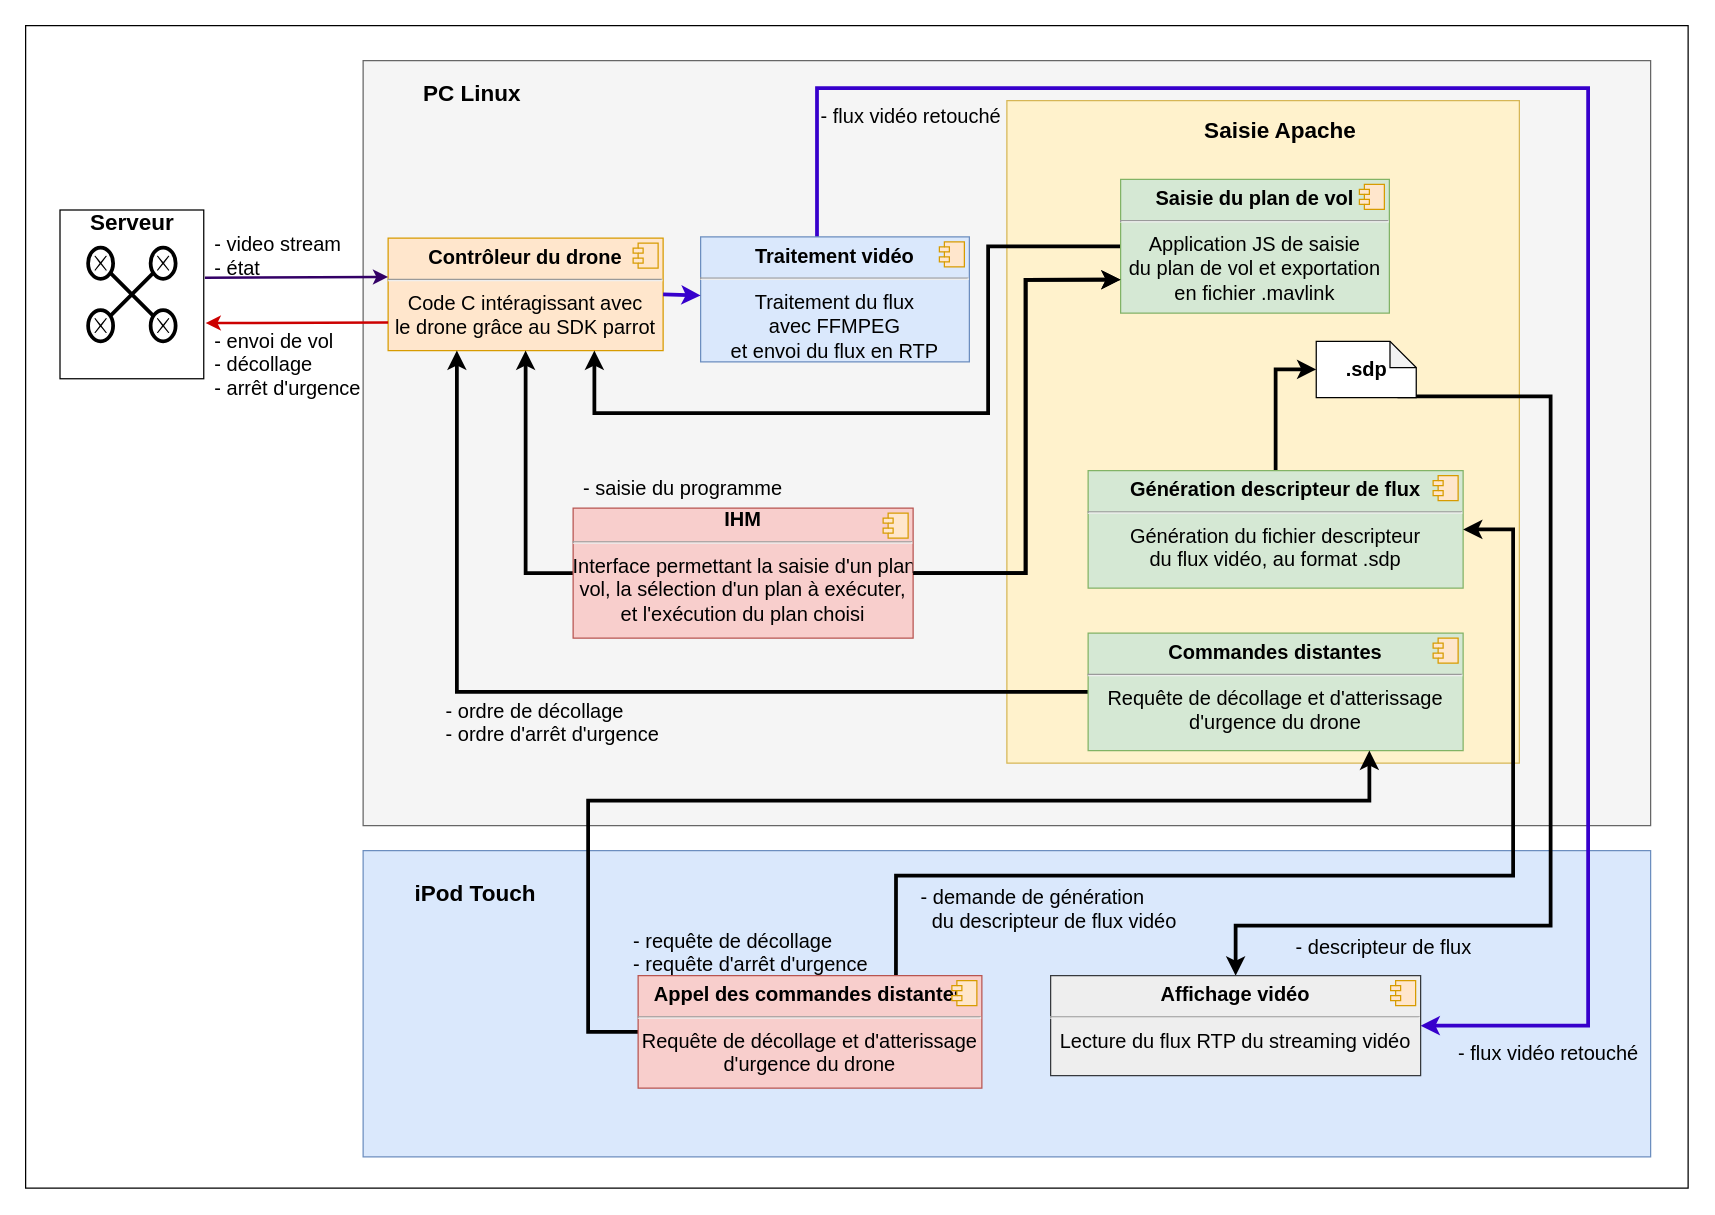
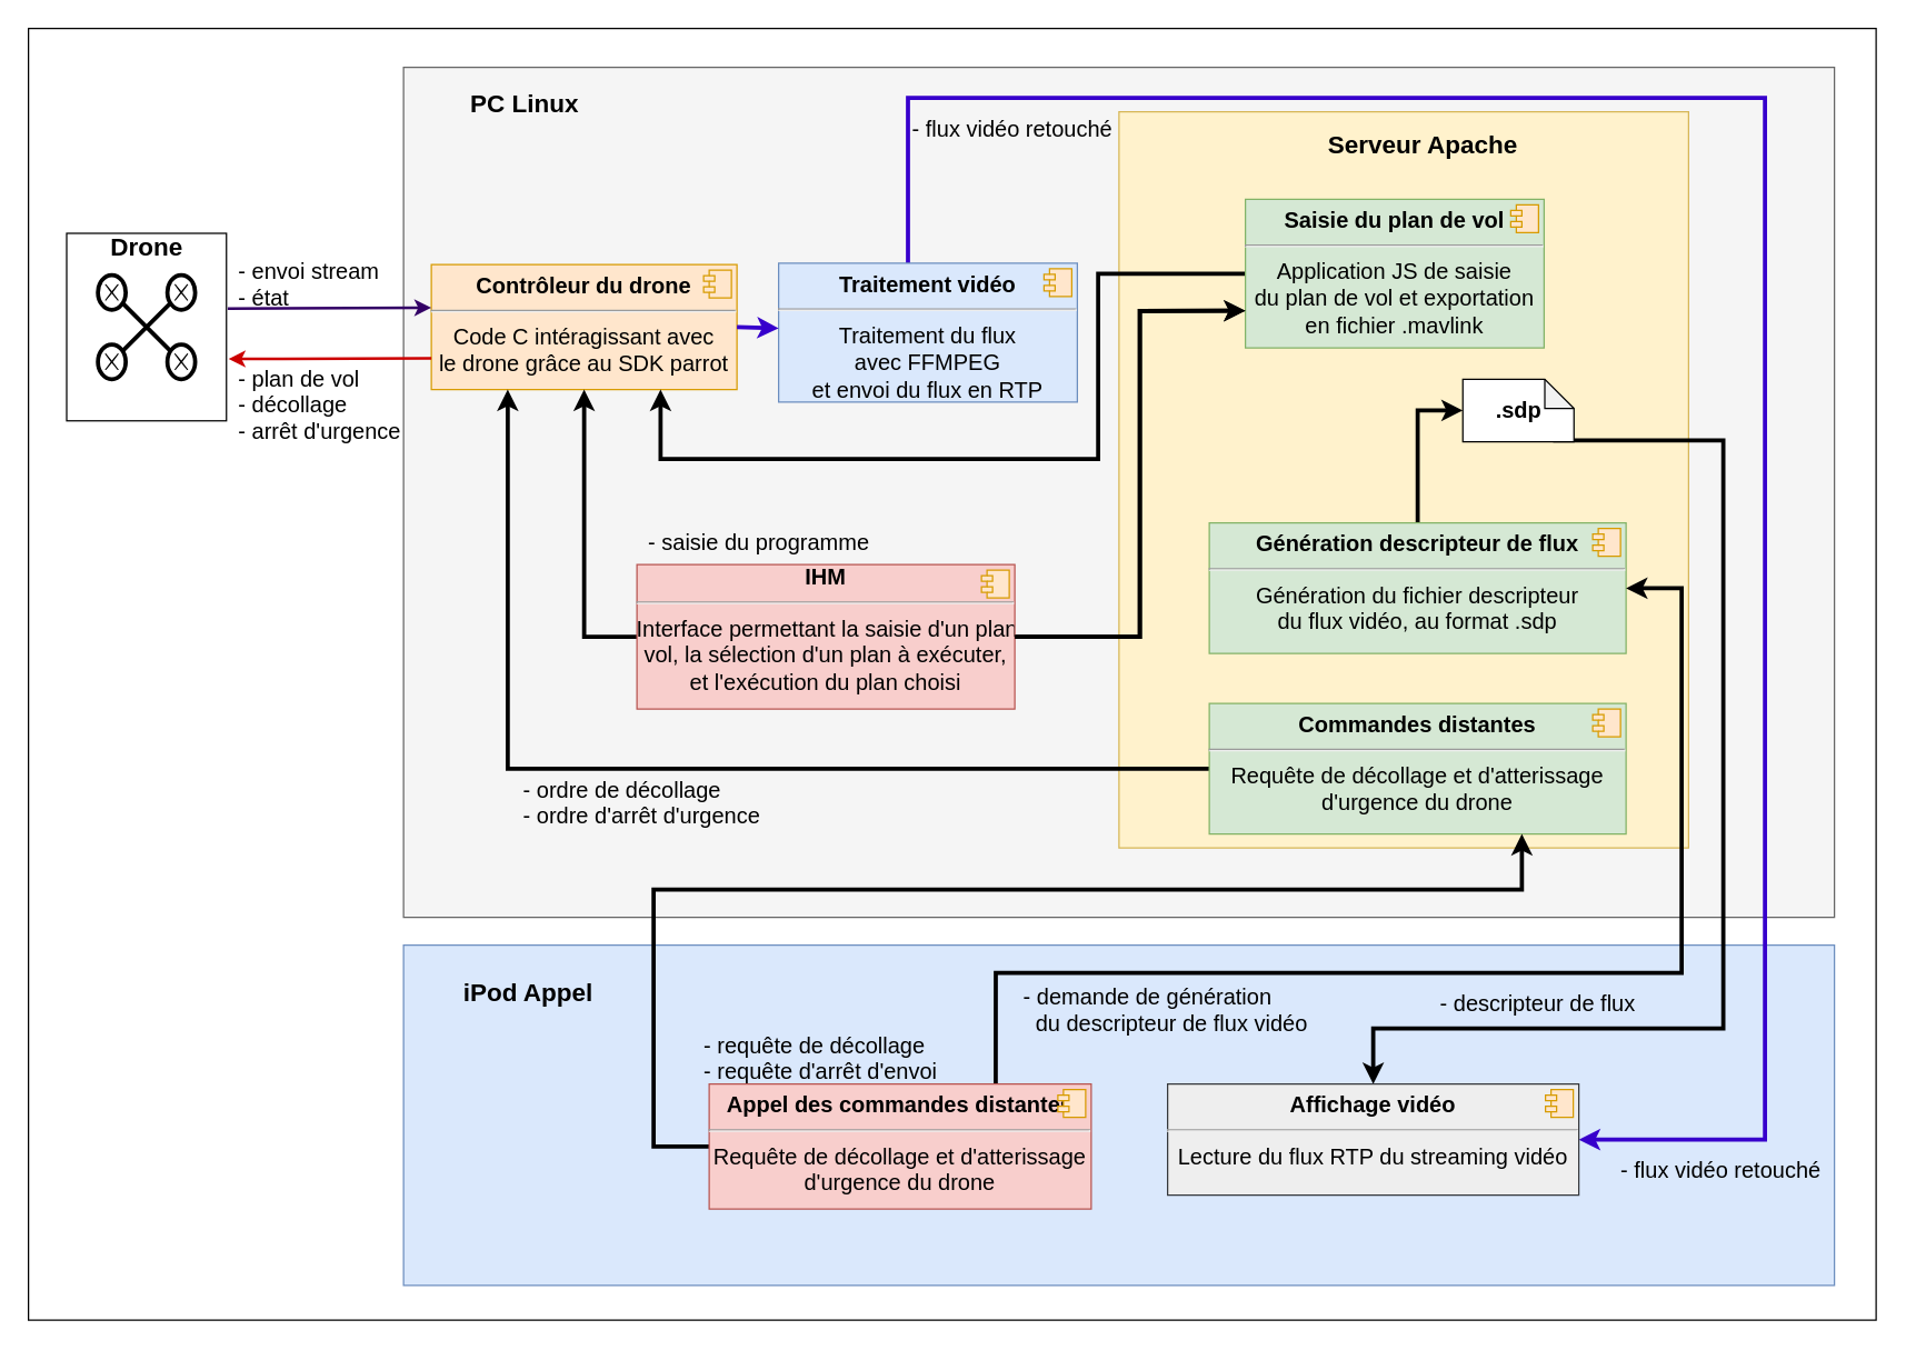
- <mxCell id="32" value="&lt;font style=&quot;font-size: 18px&quot;&gt;&lt;b&gt;&lt;font style=&quot;font-size: 18px&quot;&gt;Saisie Apache&lt;/font&gt;&lt;/b&gt;&lt;/font&gt;" style="text;html=1;strokeColor=none;fillColor=none;align=center;verticalAlign=middle;whiteSpace=wrap;rounded=0;" parent="1" vertex="1"><mxGeometry x="948" y="90" width="152" height="27" as="geometry" /></mxCell>
+ <mxCell id="32" value="&lt;font style=&quot;font-size: 18px&quot;&gt;&lt;b&gt;&lt;font style=&quot;font-size: 18px&quot;&gt;Serveur Apache&lt;/font&gt;&lt;/b&gt;&lt;/font&gt;" style="text;html=1;strokeColor=none;fillColor=none;align=center;verticalAlign=middle;whiteSpace=wrap;rounded=0;" parent="1" vertex="1"><mxGeometry x="948" y="90" width="152" height="27" as="geometry" /></mxCell>
- <mxCell id="52" value="&lt;font style=&quot;font-size: 18px&quot;&gt;&lt;b&gt;&lt;font style=&quot;font-size: 18px&quot;&gt;Serveur&lt;/font&gt;&lt;/b&gt;&lt;/font&gt;" style="text;html=1;strokeColor=none;fillColor=none;align=center;verticalAlign=middle;whiteSpace=wrap;rounded=0;" parent="1" vertex="1"><mxGeometry x="57.5" y="168" width="95" height="20" as="geometry" /></mxCell>
+ <mxCell id="52" value="&lt;font style=&quot;font-size: 18px&quot;&gt;&lt;b&gt;&lt;font style=&quot;font-size: 18px&quot;&gt;Drone&lt;/font&gt;&lt;/b&gt;&lt;/font&gt;" style="text;html=1;strokeColor=none;fillColor=none;align=center;verticalAlign=middle;whiteSpace=wrap;rounded=0;" parent="1" vertex="1"><mxGeometry x="57.5" y="168" width="95" height="20" as="geometry" /></mxCell>
- <mxCell id="16" value="&lt;div style=&quot;font-size: 16px&quot;&gt;&lt;font style=&quot;font-size: 16px&quot;&gt;&amp;nbsp;- video stream&lt;/font&gt;&lt;/div&gt;&lt;div style=&quot;font-size: 16px&quot;&gt;&lt;font style=&quot;font-size: 16px&quot;&gt;&amp;nbsp;- état&lt;br&gt;&lt;/font&gt;&lt;/div&gt;" style="text;html=1;resizable=0;points=[];autosize=1;align=left;verticalAlign=top;spacingTop=-4;" parent="1" vertex="1"><mxGeometry x="165" y="182.5" width="120" height="30" as="geometry" /></mxCell>
+ <mxCell id="16" value="&lt;div style=&quot;font-size: 16px&quot;&gt;&lt;font style=&quot;font-size: 16px&quot;&gt;&amp;nbsp;- envoi stream&lt;/font&gt;&lt;/div&gt;&lt;div style=&quot;font-size: 16px&quot;&gt;&lt;font style=&quot;font-size: 16px&quot;&gt;&amp;nbsp;- état&lt;br&gt;&lt;/font&gt;&lt;/div&gt;" style="text;html=1;resizable=0;points=[];autosize=1;align=left;verticalAlign=top;spacingTop=-4;" parent="1" vertex="1"><mxGeometry x="165" y="182.5" width="120" height="30" as="geometry" /></mxCell>
- <mxCell id="17" value="&lt;div style=&quot;font-size: 16px&quot;&gt;&lt;font style=&quot;font-size: 16px&quot;&gt;&amp;nbsp;- envoi de vol&lt;/font&gt;&lt;/div&gt;&lt;div style=&quot;font-size: 16px&quot;&gt;&lt;font style=&quot;font-size: 16px&quot;&gt;&amp;nbsp;- décollage&lt;/font&gt;&lt;/div&gt;&lt;div style=&quot;font-size: 16px&quot;&gt;&lt;font style=&quot;font-size: 16px&quot;&gt;&amp;nbsp;- arrêt d'urgence&lt;/font&gt;&lt;/div&gt;&lt;div style=&quot;font-size: 16px&quot;&gt;&lt;font style=&quot;font-size: 16px&quot;&gt;&lt;br&gt;&lt;/font&gt;&lt;/div&gt;" style="text;html=1;resizable=0;points=[];autosize=1;align=left;verticalAlign=top;spacingTop=-4;" parent="1" vertex="1"><mxGeometry x="165" y="260" width="140" height="60" as="geometry" /></mxCell>
+ <mxCell id="17" value="&lt;div style=&quot;font-size: 16px&quot;&gt;&lt;font style=&quot;font-size: 16px&quot;&gt;&amp;nbsp;- plan de vol&lt;/font&gt;&lt;/div&gt;&lt;div style=&quot;font-size: 16px&quot;&gt;&lt;font style=&quot;font-size: 16px&quot;&gt;&amp;nbsp;- décollage&lt;/font&gt;&lt;/div&gt;&lt;div style=&quot;font-size: 16px&quot;&gt;&lt;font style=&quot;font-size: 16px&quot;&gt;&amp;nbsp;- arrêt d'urgence&lt;/font&gt;&lt;/div&gt;&lt;div style=&quot;font-size: 16px&quot;&gt;&lt;font style=&quot;font-size: 16px&quot;&gt;&lt;br&gt;&lt;/font&gt;&lt;/div&gt;" style="text;html=1;resizable=0;points=[];autosize=1;align=left;verticalAlign=top;spacingTop=-4;" parent="1" vertex="1"><mxGeometry x="165" y="260" width="140" height="60" as="geometry" /></mxCell>
- <mxCell id="31" value="&lt;div style=&quot;font-size: 16px&quot;&gt;&lt;font style=&quot;font-size: 16px&quot;&gt;&amp;nbsp;- ordre de décollage&lt;/font&gt;&lt;/div&gt;&lt;div style=&quot;font-size: 16px&quot;&gt;&lt;font style=&quot;font-size: 16px&quot;&gt;&amp;nbsp;- ordre d'arrêt d'urgence&lt;br&gt;&lt;/font&gt;&lt;/div&gt;" style="text;html=1;resizable=0;points=[];autosize=1;align=left;verticalAlign=top;spacingTop=-4;" parent="1" vertex="1"><mxGeometry x="350" y="556" width="190" height="30" as="geometry" /></mxCell>
+ <mxCell id="31" value="&lt;div style=&quot;font-size: 16px&quot;&gt;&lt;font style=&quot;font-size: 16px&quot;&gt;&amp;nbsp;- ordre de décollage&lt;/font&gt;&lt;/div&gt;&lt;div style=&quot;font-size: 16px&quot;&gt;&lt;font style=&quot;font-size: 16px&quot;&gt;&amp;nbsp;- ordre d'arrêt d'urgence&lt;br&gt;&lt;/font&gt;&lt;/div&gt;" style="text;html=1;resizable=0;points=[];autosize=1;align=left;verticalAlign=top;spacingTop=-4;" parent="1" vertex="1"><mxGeometry x="370" y="556" width="190" height="30" as="geometry" /></mxCell>
- <mxCell id="49" value="&lt;font style=&quot;font-size: 18px&quot;&gt;&lt;b&gt;&lt;font style=&quot;font-size: 18px&quot;&gt;iPod Touch &lt;/font&gt;&lt;/b&gt;&lt;/font&gt;" style="text;html=1;strokeColor=none;fillColor=none;align=center;verticalAlign=middle;whiteSpace=wrap;rounded=0;" parent="1" vertex="1"><mxGeometry x="320" y="705" width="120" height="20" as="geometry" /></mxCell>
+ <mxCell id="49" value="&lt;font style=&quot;font-size: 18px&quot;&gt;&lt;b&gt;&lt;font style=&quot;font-size: 18px&quot;&gt;iPod Appel &lt;/font&gt;&lt;/b&gt;&lt;/font&gt;" style="text;html=1;strokeColor=none;fillColor=none;align=center;verticalAlign=middle;whiteSpace=wrap;rounded=0;" parent="1" vertex="1"><mxGeometry x="320" y="705" width="120" height="20" as="geometry" /></mxCell>
- <mxCell id="46" value="&lt;font style=&quot;font-size: 16px&quot;&gt;&amp;nbsp;- descripteur de flux&lt;/font&gt;" style="text;html=1;resizable=0;points=[];autosize=1;align=left;verticalAlign=top;spacingTop=-4;" parent="1" vertex="1"><mxGeometry x="1030" y="745" width="160" height="20" as="geometry" /></mxCell>
+ <mxCell id="46" value="&lt;font style=&quot;font-size: 16px&quot;&gt;&amp;nbsp;- descripteur de flux&lt;/font&gt;" style="text;html=1;resizable=0;points=[];autosize=1;align=left;verticalAlign=top;spacingTop=-4;" parent="1" vertex="1"><mxGeometry x="1030" y="710" width="160" height="20" as="geometry" /></mxCell>
- <mxCell id="48" value="&lt;div style=&quot;font-size: 16px&quot;&gt;&lt;font style=&quot;font-size: 16px&quot;&gt;&amp;nbsp;- requête de décollage&lt;/font&gt;&lt;/div&gt;&lt;div style=&quot;font-size: 16px&quot;&gt;&lt;font style=&quot;font-size: 16px&quot;&gt;&amp;nbsp;- requête d'arrêt d'urgence&lt;br&gt;&lt;/font&gt;&lt;/div&gt;" style="text;html=1;resizable=0;points=[];autosize=1;align=left;verticalAlign=top;spacingTop=-4;" parent="1" vertex="1"><mxGeometry x="500" y="740" width="210" height="30" as="geometry" /></mxCell>
+ <mxCell id="48" value="&lt;div style=&quot;font-size: 16px&quot;&gt;&lt;font style=&quot;font-size: 16px&quot;&gt;&amp;nbsp;- requête de décollage&lt;/font&gt;&lt;/div&gt;&lt;div style=&quot;font-size: 16px&quot;&gt;&lt;font style=&quot;font-size: 16px&quot;&gt;&amp;nbsp;- requête d'arrêt d'envoi&lt;br&gt;&lt;/font&gt;&lt;/div&gt;" style="text;html=1;resizable=0;points=[];autosize=1;align=left;verticalAlign=top;spacingTop=-4;" parent="1" vertex="1"><mxGeometry x="500" y="740" width="210" height="30" as="geometry" /></mxCell>
